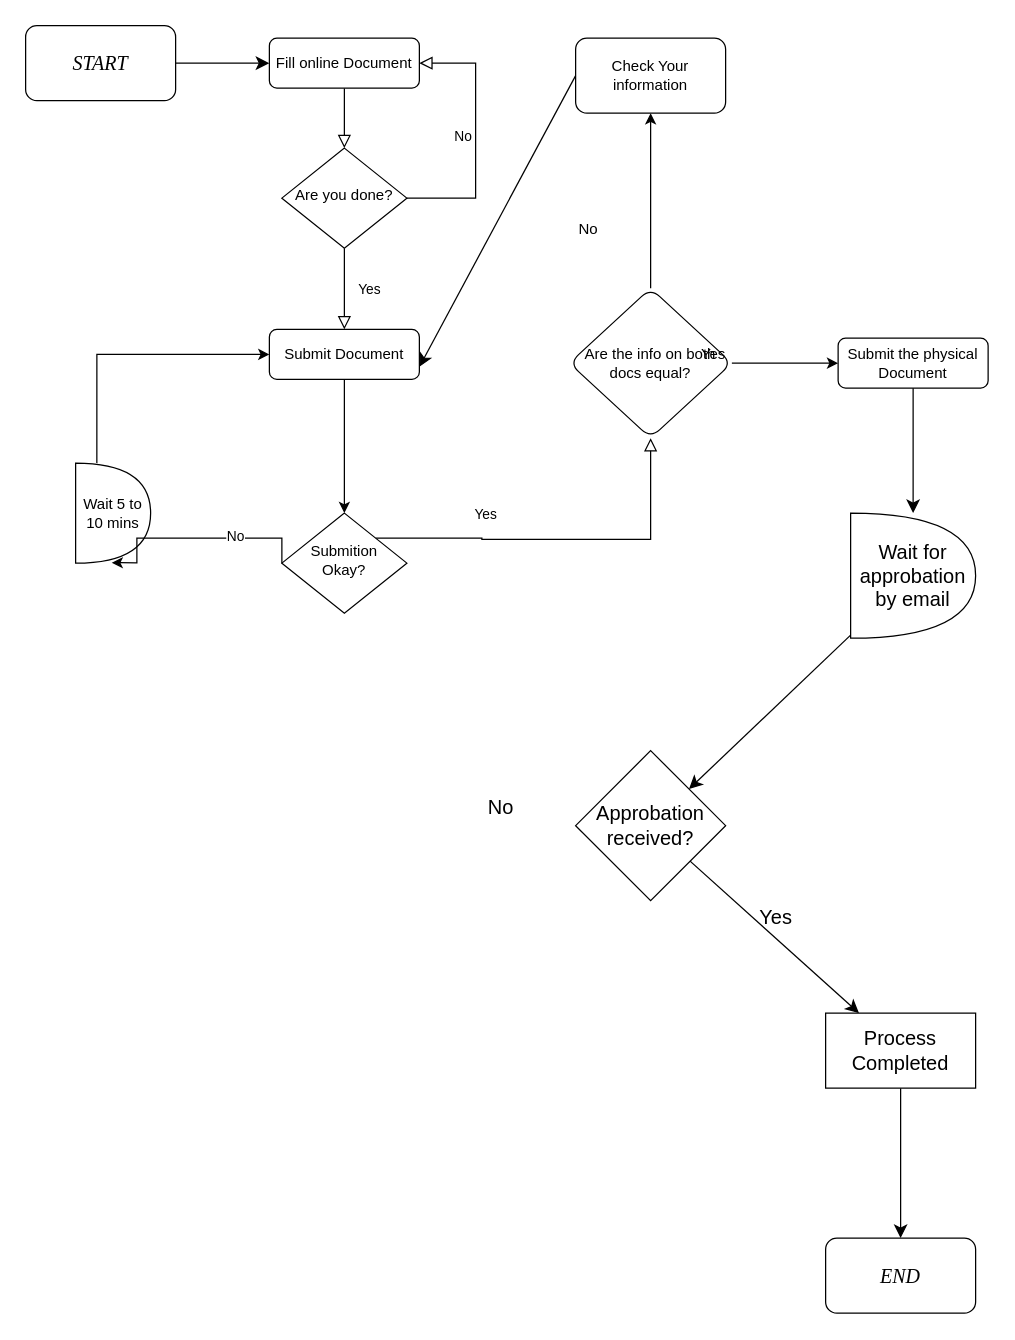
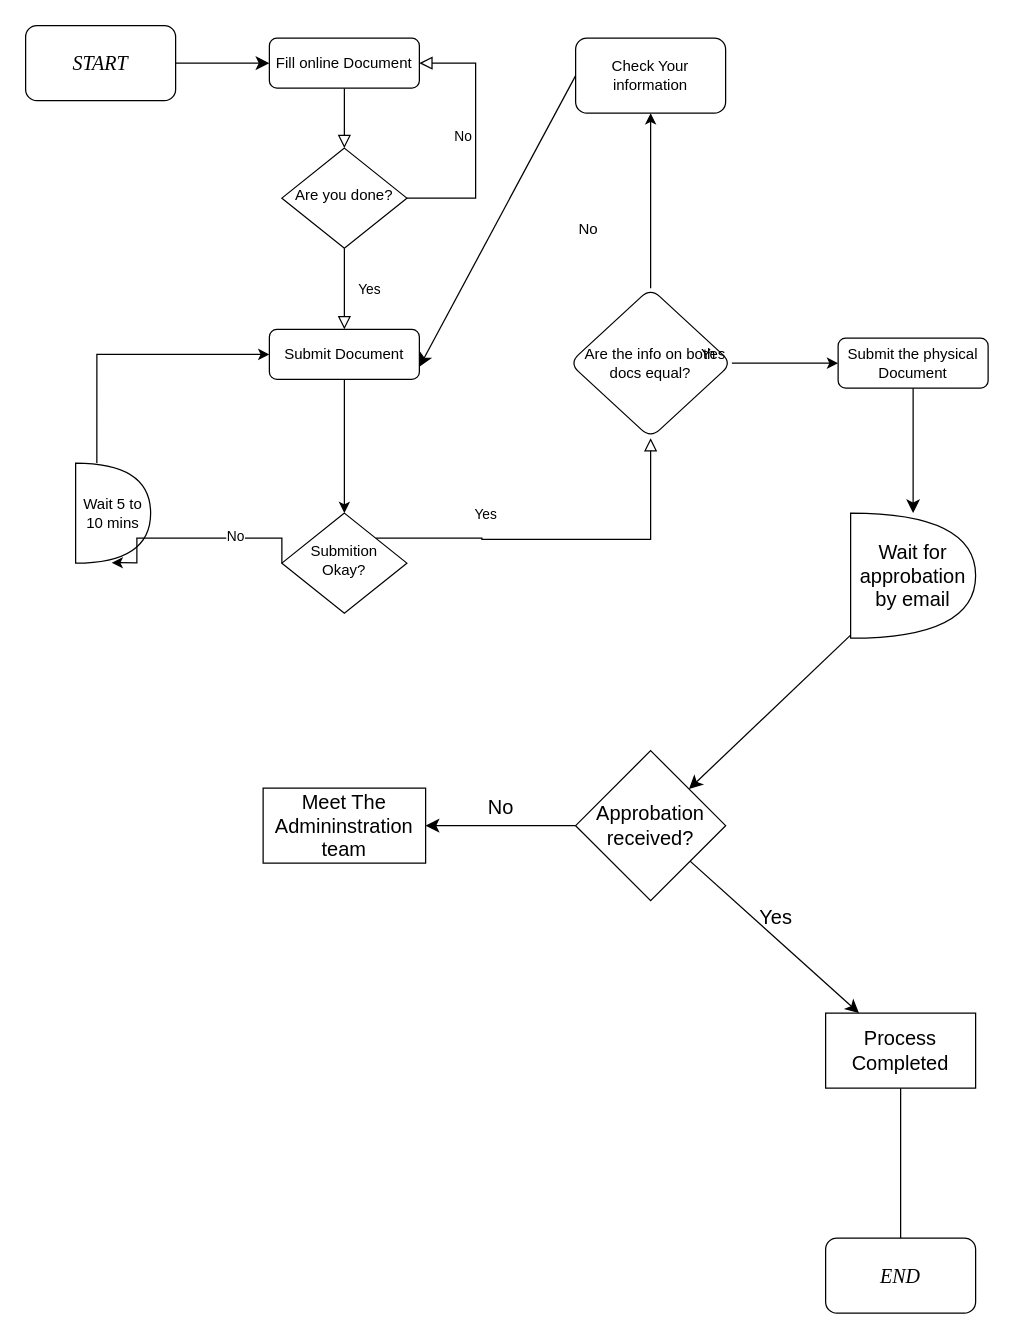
+ <mxCell id="29" value="Meet The Admininstration team" style="whiteSpace=wrap;html=1;fontSize=16;" vertex="1" parent="1"><mxGeometry x="210" y="630" width="130" height="60" as="geometry" /></mxCell>
+ <mxCell id="26" value="" style="edgeStyle=none;curved=1;rounded=0;orthogonalLoop=1;jettySize=auto;html=1;fontSize=12;startSize=8;endSize=8;" edge="1" parent="1" source="28" target="29"><mxGeometry relative="1" as="geometry" /></mxCell>
- <mxCell id="31" value="" style="edgeStyle=none;curved=1;rounded=0;orthogonalLoop=1;jettySize=auto;html=1;fontSize=12;startSize=8;endSize=8;" edge="1" parent="1" source="32" target="34"><mxGeometry relative="1" as="geometry" /></mxCell>
+ <mxCell id="31" value="" style="edgeStyle=none;curved=1;rounded=0;orthogonalLoop=1;jettySize=auto;html=1;fontSize=12;startSize=8;endSize=8;endArrow=none;" edge="1" parent="1" source="32" target="34"><mxGeometry relative="1" as="geometry" /></mxCell>
